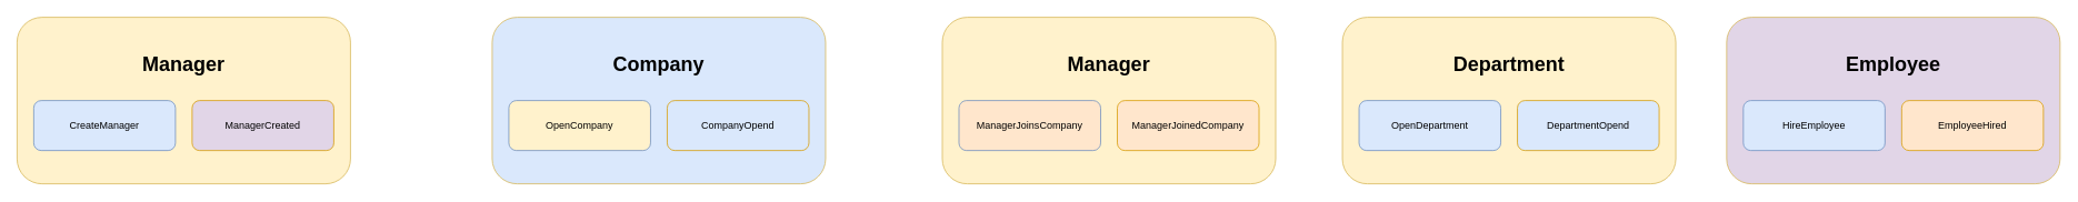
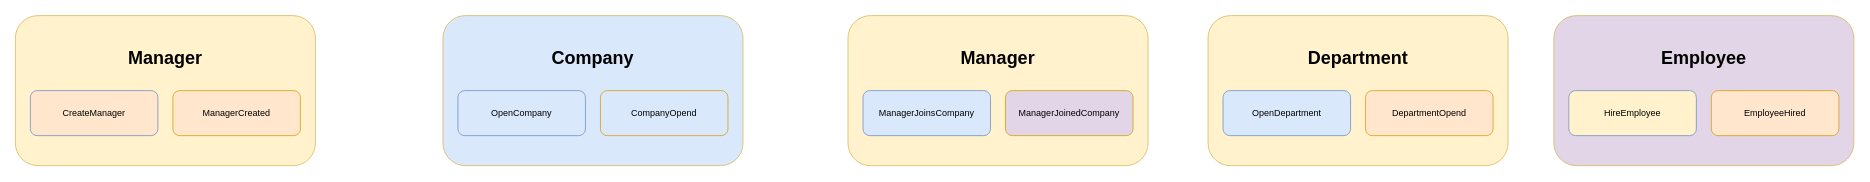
- <mxCell id="3" value="CreateManager" style="rounded=1;whiteSpace=wrap;html=1;fillColor=#dae8fc;strokeColor=#6c8ebf;" parent="1" vertex="1"><mxGeometry x="40" y="120" width="170" height="60" as="geometry" /></mxCell>
+ <mxCell id="3" value="CreateManager" style="rounded=1;whiteSpace=wrap;html=1;fillColor=#ffe6cc;strokeColor=#6c8ebf;" parent="1" vertex="1"><mxGeometry x="40" y="120" width="170" height="60" as="geometry" /></mxCell>
- <mxCell id="4" value="ManagerCreated" style="rounded=1;whiteSpace=wrap;html=1;fillColor=#e1d5e7;strokeColor=#d79b00;" parent="1" vertex="1"><mxGeometry x="230" y="120" width="170" height="60" as="geometry" /></mxCell>
+ <mxCell id="4" value="ManagerCreated" style="rounded=1;whiteSpace=wrap;html=1;fillColor=#ffe6cc;strokeColor=#d79b00;" parent="1" vertex="1"><mxGeometry x="230" y="120" width="170" height="60" as="geometry" /></mxCell>
- <mxCell id="6" value="OpenCompany" style="rounded=1;whiteSpace=wrap;html=1;fillColor=#fff2cc;strokeColor=#6c8ebf;" parent="1" vertex="1"><mxGeometry x="610" y="120" width="170" height="60" as="geometry" /></mxCell>
+ <mxCell id="6" value="OpenCompany" style="rounded=1;whiteSpace=wrap;html=1;fillColor=#dae8fc;strokeColor=#6c8ebf;" parent="1" vertex="1"><mxGeometry x="610" y="120" width="170" height="60" as="geometry" /></mxCell>
- <mxCell id="9" value="ManagerJoinsCompany" style="rounded=1;whiteSpace=wrap;html=1;fillColor=#ffe6cc;strokeColor=#6c8ebf;" parent="1" vertex="1"><mxGeometry x="1150" y="120" width="170" height="60" as="geometry" /></mxCell>
+ <mxCell id="9" value="ManagerJoinsCompany" style="rounded=1;whiteSpace=wrap;html=1;fillColor=#dae8fc;strokeColor=#6c8ebf;" parent="1" vertex="1"><mxGeometry x="1150" y="120" width="170" height="60" as="geometry" /></mxCell>
- <mxCell id="10" value="ManagerJoinedCompany" style="rounded=1;whiteSpace=wrap;html=1;fillColor=#ffe6cc;strokeColor=#d79b00;" parent="1" vertex="1"><mxGeometry x="1340" y="120" width="170" height="60" as="geometry" /></mxCell>
+ <mxCell id="10" value="ManagerJoinedCompany" style="rounded=1;whiteSpace=wrap;html=1;fillColor=#e1d5e7;strokeColor=#d79b00;" parent="1" vertex="1"><mxGeometry x="1340" y="120" width="170" height="60" as="geometry" /></mxCell>
- <mxCell id="16" value="DepartmentOpend" style="rounded=1;whiteSpace=wrap;html=1;fillColor=#dae8fc;strokeColor=#d79b00;" parent="1" vertex="1"><mxGeometry x="1820" y="120" width="170" height="60" as="geometry" /></mxCell>
+ <mxCell id="16" value="DepartmentOpend" style="rounded=1;whiteSpace=wrap;html=1;fillColor=#ffe6cc;strokeColor=#d79b00;" parent="1" vertex="1"><mxGeometry x="1820" y="120" width="170" height="60" as="geometry" /></mxCell>
- <mxCell id="12" value="HireEmployee" style="rounded=1;whiteSpace=wrap;html=1;fillColor=#dae8fc;strokeColor=#6c8ebf;" parent="1" vertex="1"><mxGeometry x="2091" y="120" width="170" height="60" as="geometry" /></mxCell>
+ <mxCell id="12" value="HireEmployee" style="rounded=1;whiteSpace=wrap;html=1;fillColor=#fff2cc;strokeColor=#6c8ebf;" parent="1" vertex="1"><mxGeometry x="2091" y="120" width="170" height="60" as="geometry" /></mxCell>
